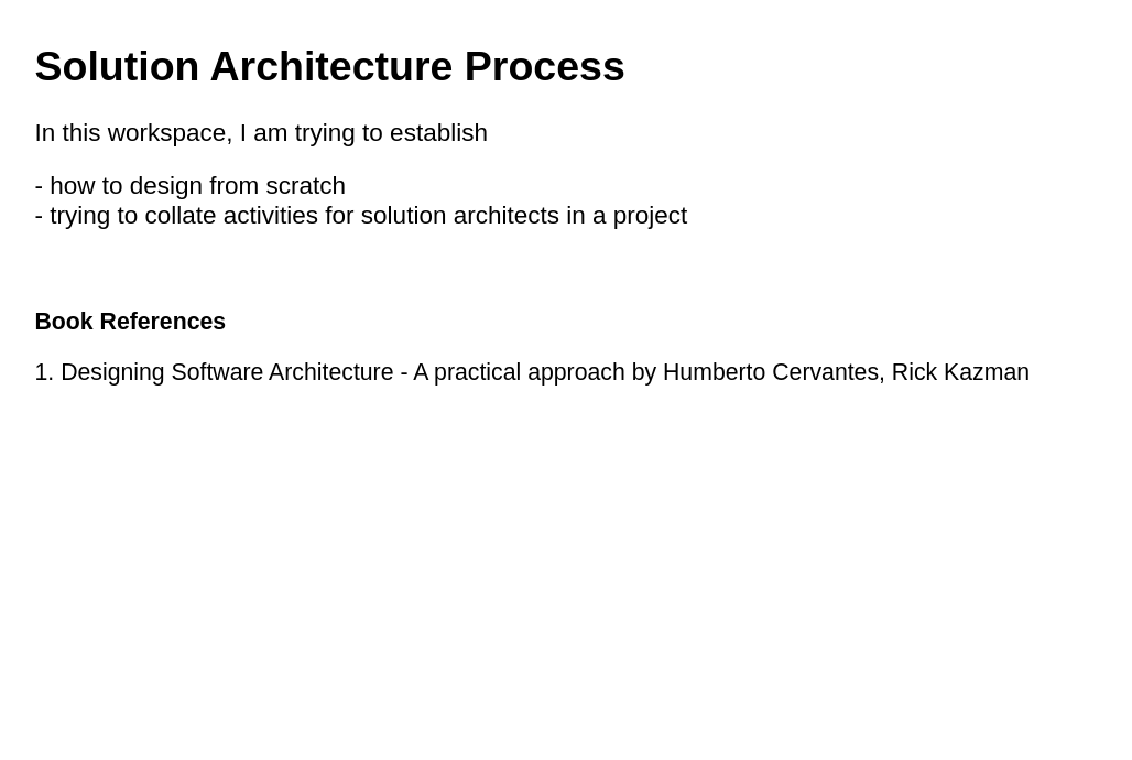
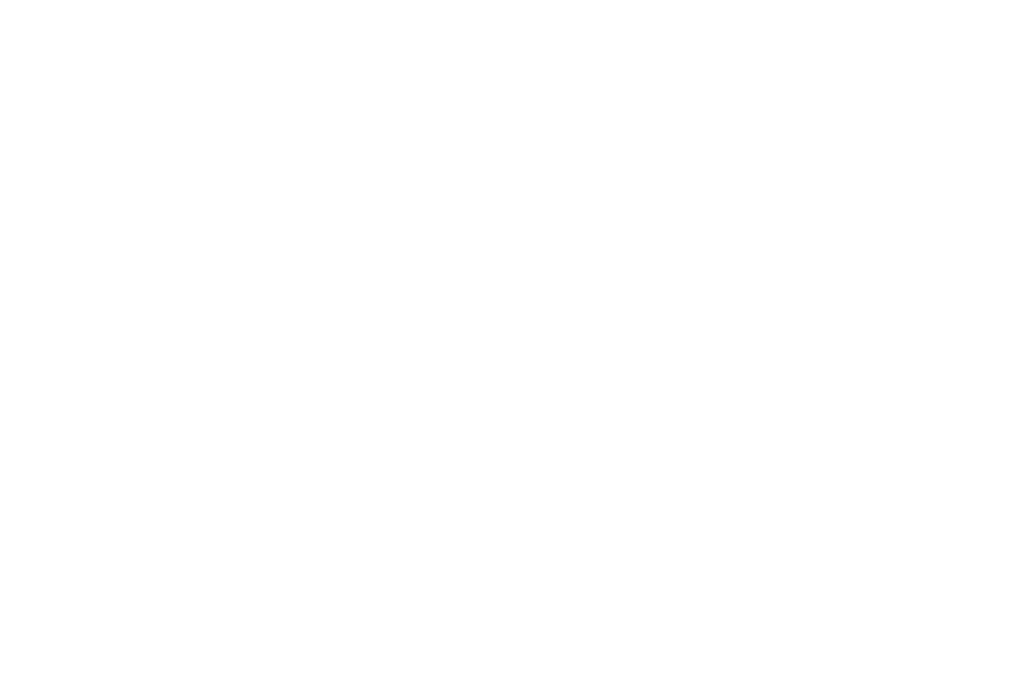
- <mxCell id="2" value="&lt;h1 style=&quot;font-size: 30px;&quot;&gt;&lt;font style=&quot;font-size: 30px;&quot;&gt;Solution Architecture Process&lt;/font&gt;&lt;/h1&gt;&lt;p style=&quot;&quot;&gt;&lt;font style=&quot;font-size: 18px;&quot;&gt;In this workspace, I am trying to establish&amp;nbsp;&lt;/font&gt;&lt;/p&gt;&lt;p style=&quot;font-size: 17px;&quot;&gt;&lt;font style=&quot;font-size: 18px;&quot;&gt;- how to design from scratch&lt;br&gt;- trying to collate activities for solution architects in a project&lt;/font&gt;&lt;/p&gt;&lt;p style=&quot;font-size: 17px;&quot;&gt;&lt;font style=&quot;font-size: 18px;&quot;&gt;&lt;br&gt;&lt;/font&gt;&lt;/p&gt;&lt;p style=&quot;font-size: 17px;&quot;&gt;&lt;b&gt;Book References&lt;/b&gt;&lt;/p&gt;&lt;p style=&quot;font-size: 17px;&quot;&gt;1. Designing Software Architecture - A practical approach by Humberto Cervantes, Rick Kazman&lt;/p&gt;" style="text;html=1;strokeColor=none;fillColor=none;spacing=5;spacingTop=-20;whiteSpace=wrap;overflow=hidden;rounded=0;" parent="1" vertex="1"><mxGeometry x="20" y="20" width="780" height="510" as="geometry" /></mxCell>
